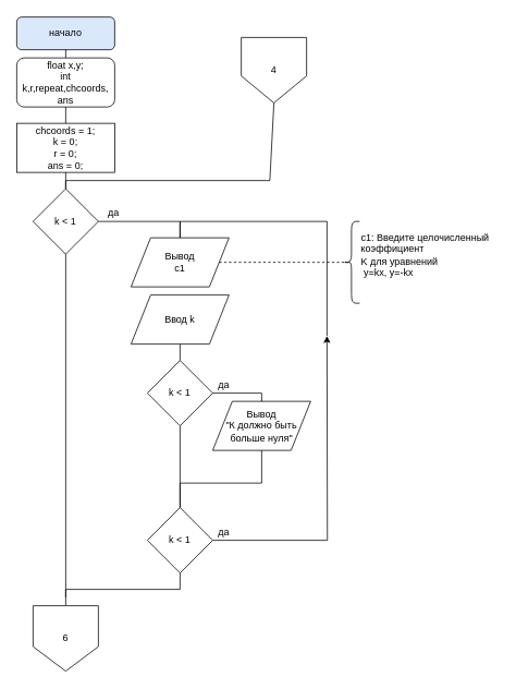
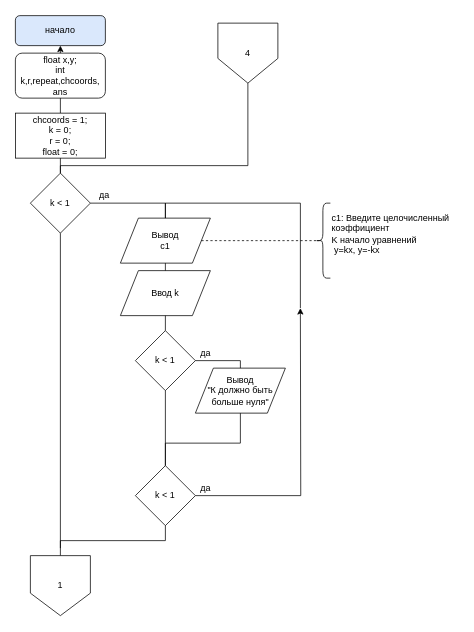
- <mxCell id="4" value="" style="endArrow=none;html=1;entryX=0.5;entryY=1;entryDx=0;entryDy=0;exitX=0.5;exitY=0;exitDx=0;exitDy=0;" parent="1" source="3" target="2" edge="1"><mxGeometry width="50" height="50" relative="1" as="geometry"><mxPoint x="80" y="80" as="sourcePoint" /><mxPoint x="130" y="60" as="targetPoint" /></mxGeometry></mxCell>
+ <mxCell id="4" value="" style="endArrow=classic;html=1;entryX=0.5;entryY=1;entryDx=0;entryDy=0;exitX=0.5;exitY=0;exitDx=0;exitDy=0;" parent="1" source="3" target="2" edge="1"><mxGeometry width="50" height="50" relative="1" as="geometry"><mxPoint x="80" y="80" as="sourcePoint" /><mxPoint x="130" y="60" as="targetPoint" /></mxGeometry></mxCell>
- <mxCell id="31" value="4" style="shape=offPageConnector;whiteSpace=wrap;html=1;size=0.412;" parent="1" vertex="1"><mxGeometry x="295" y="45" width="80" height="80" as="geometry" /></mxCell>
+ <mxCell id="31" value="4" style="shape=offPageConnector;whiteSpace=wrap;html=1;size=0.412;" parent="1" vertex="1"><mxGeometry x="290" y="30" width="80" height="80" as="geometry" /></mxCell>
- <mxCell id="6" value="chcoords = 1;&lt;br&gt;k = 0;&lt;br&gt;r = 0;&lt;br&gt;ans = 0;" style="rounded=0;whiteSpace=wrap;html=1;" parent="1" vertex="1"><mxGeometry x="20" y="150" width="120" height="60" as="geometry" /></mxCell>
+ <mxCell id="6" value="chcoords = 1;&lt;br&gt;k = 0;&lt;br&gt;r = 0;&lt;br&gt;float = 0;" style="rounded=0;whiteSpace=wrap;html=1;" parent="1" vertex="1"><mxGeometry x="20" y="150" width="120" height="60" as="geometry" /></mxCell>
- <mxCell id="12" value="c1: Введите целочисленный &lt;br&gt;коэффициент &lt;br&gt;K для уравнений&lt;br&gt;&amp;nbsp;y=kx, y=-kx" style="text;html=1;resizable=0;points=[];autosize=1;align=left;verticalAlign=top;spacingTop=-4;" parent="1" vertex="1"><mxGeometry x="440" y="280" width="170" height="60" as="geometry" /></mxCell>
+ <mxCell id="12" value="c1: Введите целочисленный &lt;br&gt;коэффициент &lt;br&gt;K начало уравнений&lt;br&gt;&amp;nbsp;y=kx, y=-kx" style="text;html=1;resizable=0;points=[];autosize=1;align=left;verticalAlign=top;spacingTop=-4;" parent="1" vertex="1"><mxGeometry x="440" y="280" width="170" height="60" as="geometry" /></mxCell>
+ <mxCell id="14" value="" style="endArrow=none;html=1;entryX=0.5;entryY=1;entryDx=0;entryDy=0;exitX=0.5;exitY=0;exitDx=0;exitDy=0;" parent="1" source="13" target="9" edge="1"><mxGeometry width="50" height="50" relative="1" as="geometry"><mxPoint x="20" y="530" as="sourcePoint" /><mxPoint x="70" y="480" as="targetPoint" /></mxGeometry></mxCell>
- <mxCell id="30" value="6" style="shape=offPageConnector;whiteSpace=wrap;html=1;" parent="1" vertex="1"><mxGeometry x="40" y="740" width="80" height="80" as="geometry" /></mxCell>
+ <mxCell id="30" value="1" style="shape=offPageConnector;whiteSpace=wrap;html=1;" parent="1" vertex="1"><mxGeometry x="40" y="740" width="80" height="80" as="geometry" /></mxCell>
